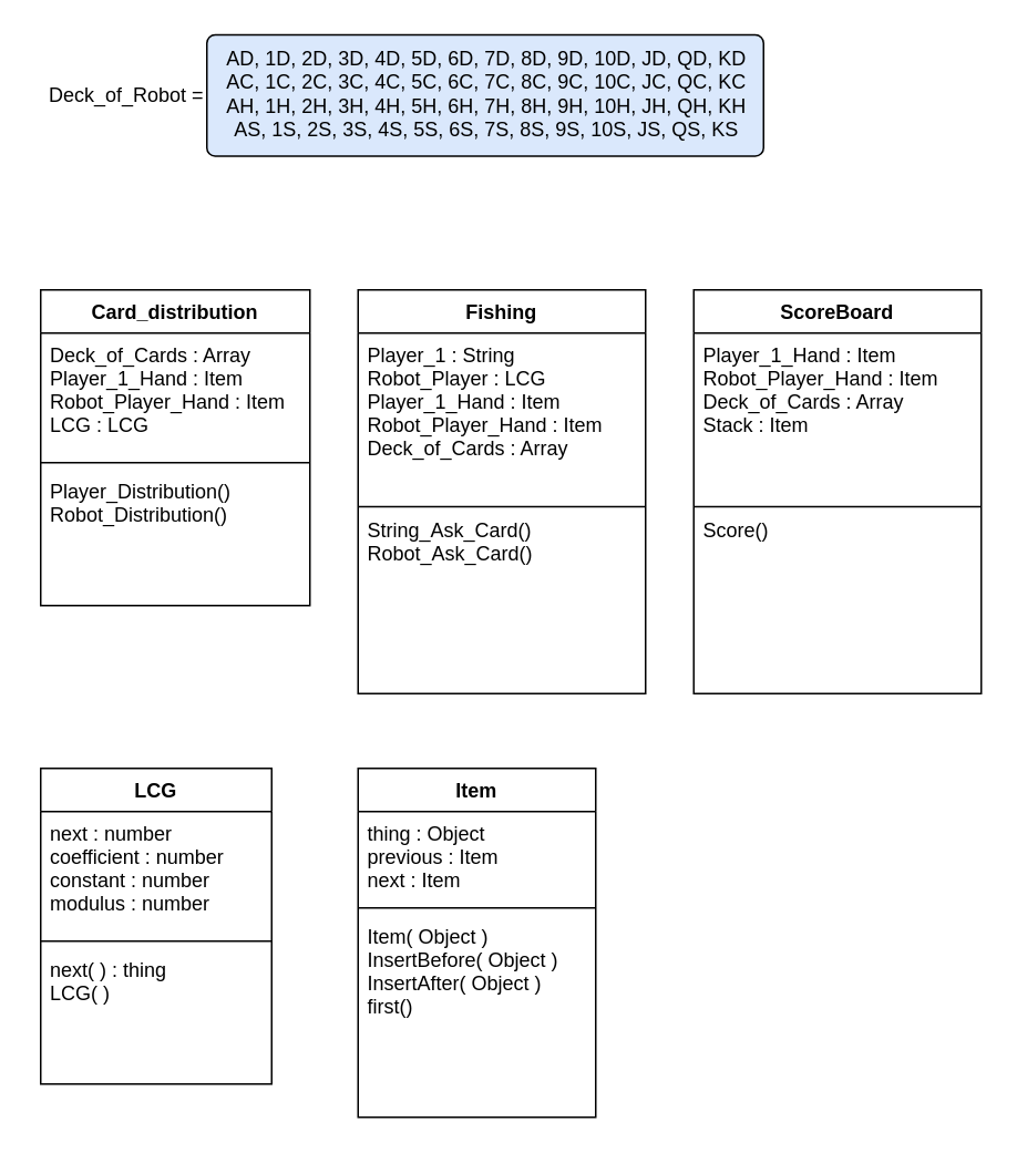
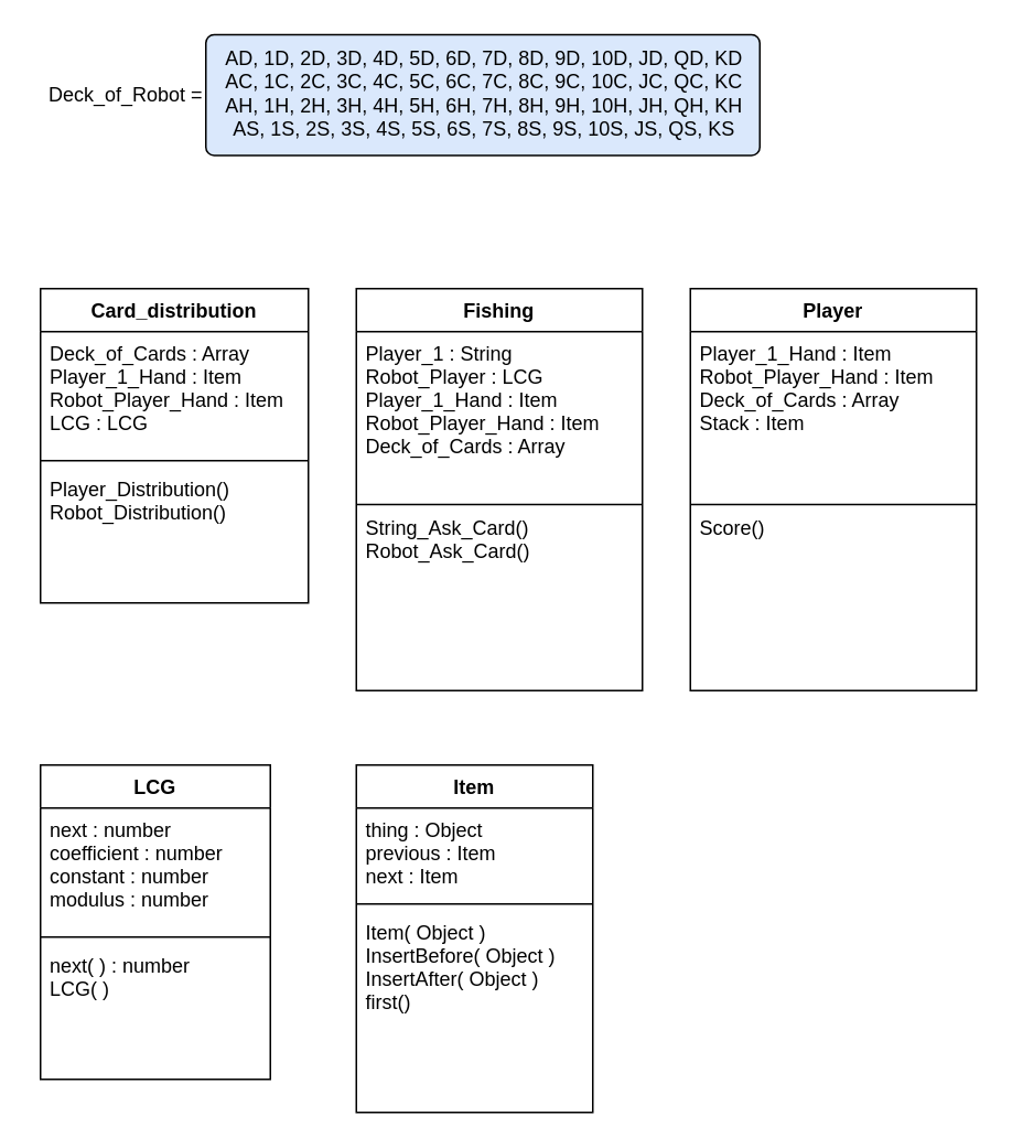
- <mxCell id="20" value="ScoreBoard" style="swimlane;fontStyle=1;align=center;verticalAlign=top;childLayout=stackLayout;horizontal=1;startSize=26;horizontalStack=0;resizeParent=1;resizeParentMax=0;resizeLast=0;collapsible=1;marginBottom=0;" parent="1" vertex="1"><mxGeometry x="417" y="174" width="173" height="243" as="geometry"><mxRectangle x="406" y="-931" width="103" height="26" as="alternateBounds" /></mxGeometry></mxCell>
+ <mxCell id="20" value="Player" style="swimlane;fontStyle=1;align=center;verticalAlign=top;childLayout=stackLayout;horizontal=1;startSize=26;horizontalStack=0;resizeParent=1;resizeParentMax=0;resizeLast=0;collapsible=1;marginBottom=0;" parent="1" vertex="1"><mxGeometry x="417" y="174" width="173" height="243" as="geometry"><mxRectangle x="406" y="-931" width="103" height="26" as="alternateBounds" /></mxGeometry></mxCell>
- <mxCell id="11" value="next( ) : thing&#10;LCG( )" style="text;strokeColor=none;fillColor=none;align=left;verticalAlign=top;spacingLeft=4;spacingRight=4;overflow=hidden;rotatable=0;points=[[0,0.5],[1,0.5]];portConstraint=eastwest;" parent="8" vertex="1"><mxGeometry y="108" width="139" height="82" as="geometry" /></mxCell>
+ <mxCell id="11" value="next( ) : number&#10;LCG( )" style="text;strokeColor=none;fillColor=none;align=left;verticalAlign=top;spacingLeft=4;spacingRight=4;overflow=hidden;rotatable=0;points=[[0,0.5],[1,0.5]];portConstraint=eastwest;" parent="8" vertex="1"><mxGeometry y="108" width="139" height="82" as="geometry" /></mxCell>
